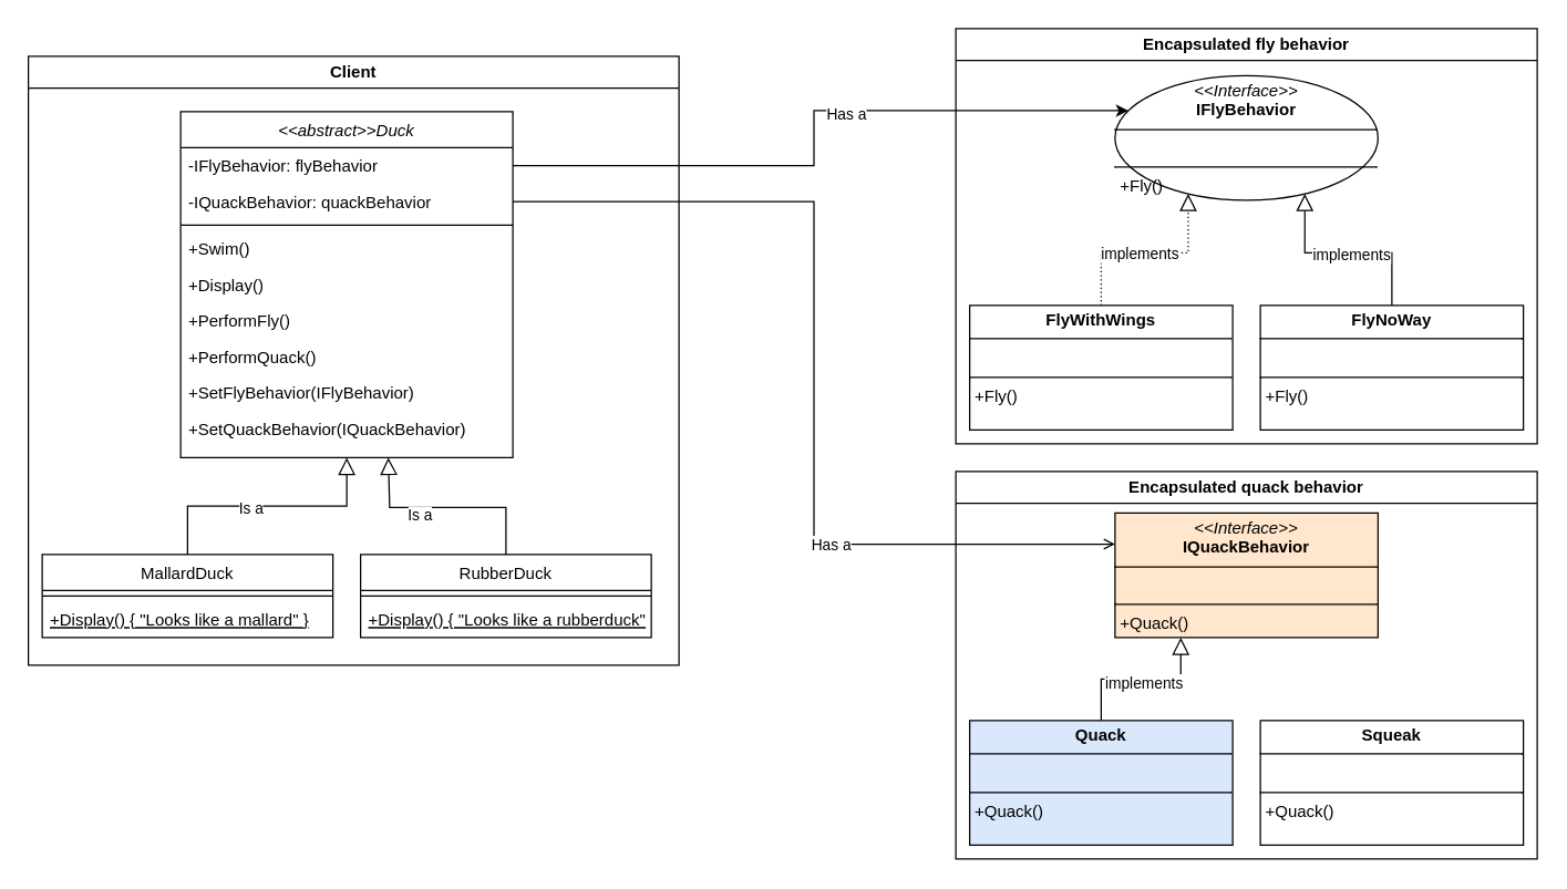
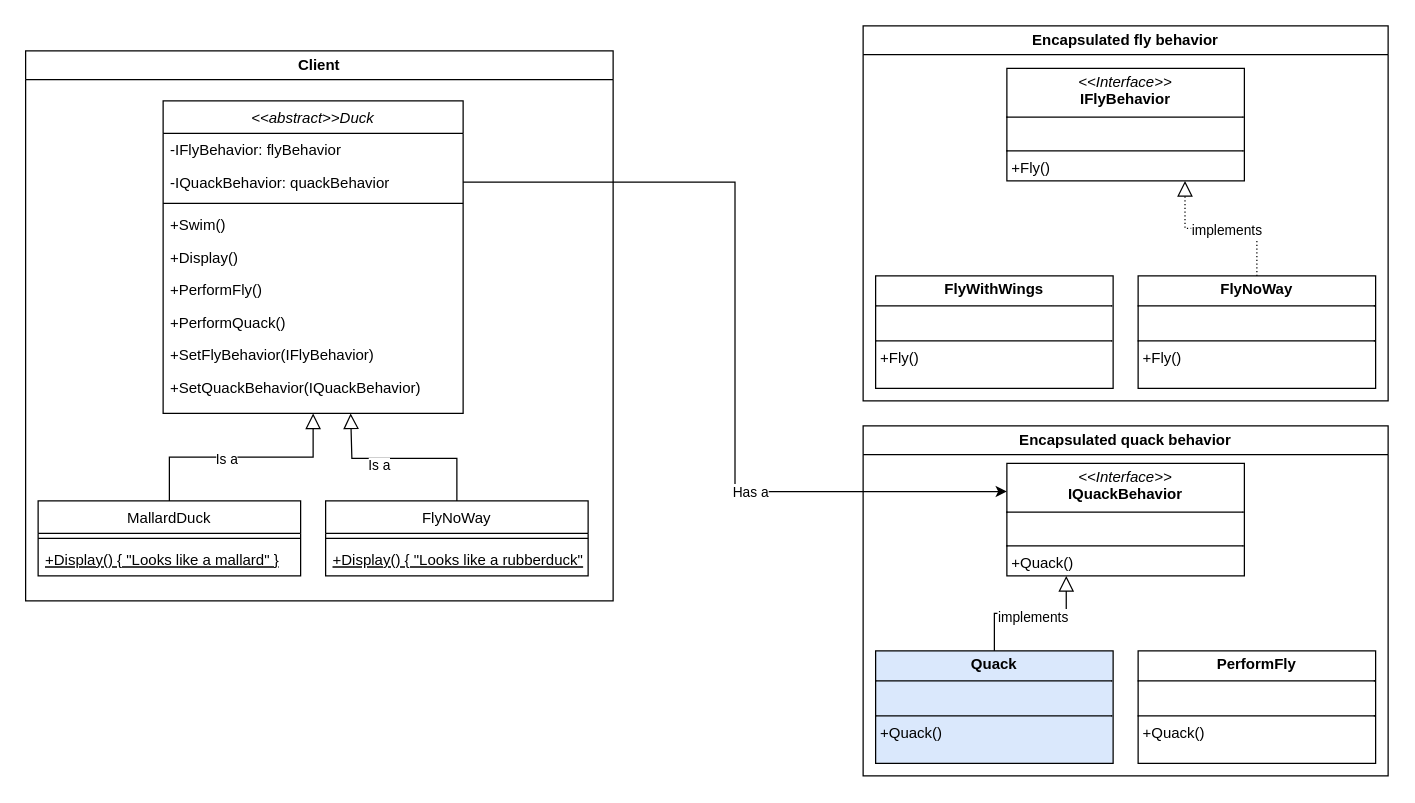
- <mxCell id="2" style="edgeStyle=orthogonalEdgeStyle;rounded=0;orthogonalLoop=1;jettySize=auto;html=1;exitX=1;exitY=0.5;exitDx=0;exitDy=0;entryX=0;entryY=0.25;entryDx=0;entryDy=0;" edge="1" parent="1" source="8" target="28"><mxGeometry relative="1" as="geometry" /></mxCell>
- <mxCell id="3" value="Has a" style="edgeLabel;html=1;align=center;verticalAlign=middle;resizable=0;points=[];" vertex="1" connectable="0" parent="2"><mxGeometry x="0.157" y="-1" relative="1" as="geometry"><mxPoint y="1" as="offset" /></mxGeometry></mxCell>
- <mxCell id="28" value="&lt;p style=&quot;margin:0px;margin-top:4px;text-align:center;&quot;&gt;&lt;i&gt;&amp;lt;&amp;lt;Interface&amp;gt;&amp;gt;&lt;/i&gt;&lt;br&gt;&lt;b&gt;IFlyBehavior&lt;/b&gt;&lt;/p&gt;&lt;hr size=&quot;1&quot; style=&quot;border-style:solid;&quot;&gt;&lt;p style=&quot;margin:0px;margin-left:4px;&quot;&gt;&lt;br&gt;&lt;/p&gt;&lt;hr size=&quot;1&quot; style=&quot;border-style:solid;&quot;&gt;&lt;p style=&quot;margin:0px;margin-left:4px;&quot;&gt;+Fly()&lt;/p&gt;" style="ellipse;verticalAlign=top;align=left;overflow=fill;html=1;whiteSpace=wrap;" vertex="1" parent="27"><mxGeometry x="115" y="34" width="190" height="90" as="geometry" /></mxCell>
+ <mxCell id="28" value="&lt;p style=&quot;margin:0px;margin-top:4px;text-align:center;&quot;&gt;&lt;i&gt;&amp;lt;&amp;lt;Interface&amp;gt;&amp;gt;&lt;/i&gt;&lt;br&gt;&lt;b&gt;IFlyBehavior&lt;/b&gt;&lt;/p&gt;&lt;hr size=&quot;1&quot; style=&quot;border-style:solid;&quot;&gt;&lt;p style=&quot;margin:0px;margin-left:4px;&quot;&gt;&lt;br&gt;&lt;/p&gt;&lt;hr size=&quot;1&quot; style=&quot;border-style:solid;&quot;&gt;&lt;p style=&quot;margin:0px;margin-left:4px;&quot;&gt;+Fly()&lt;/p&gt;" style="verticalAlign=top;align=left;overflow=fill;html=1;whiteSpace=wrap;" vertex="1" parent="27"><mxGeometry x="115" y="34" width="190" height="90" as="geometry" /></mxCell>
- <mxCell id="29" style="edgeStyle=orthogonalEdgeStyle;rounded=0;orthogonalLoop=1;jettySize=auto;html=1;entryX=0.25;entryY=1;entryDx=0;entryDy=0;dashed=1;dashPattern=1 2;endArrow=block;endFill=0;endSize=10;" edge="1" parent="27" source="31" target="28"><mxGeometry relative="1" as="geometry" /></mxCell>
- <mxCell id="30" value="implements" style="edgeLabel;html=1;align=center;verticalAlign=middle;resizable=0;points=[];" vertex="1" connectable="0" parent="29"><mxGeometry x="-0.09" relative="1" as="geometry"><mxPoint as="offset" /></mxGeometry></mxCell>
- <mxCell id="32" style="edgeStyle=orthogonalEdgeStyle;rounded=0;orthogonalLoop=1;jettySize=auto;html=1;entryX=0.75;entryY=1;entryDx=0;entryDy=0;dashed=0;dashPattern=1 2;endArrow=block;endFill=0;endSize=10;" edge="1" parent="27" source="34" target="28"><mxGeometry relative="1" as="geometry" /></mxCell>
+ <mxCell id="32" style="edgeStyle=orthogonalEdgeStyle;rounded=0;orthogonalLoop=1;jettySize=auto;html=1;entryX=0.75;entryY=1;entryDx=0;entryDy=0;dashed=1;dashPattern=1 2;endArrow=block;endFill=0;endSize=10;" edge="1" parent="27" source="34" target="28"><mxGeometry relative="1" as="geometry" /></mxCell>
- <mxCell id="4" style="edgeStyle=orthogonalEdgeStyle;rounded=0;orthogonalLoop=1;jettySize=auto;html=1;exitX=1;exitY=0.5;exitDx=0;exitDy=0;entryX=0;entryY=0.25;entryDx=0;entryDy=0;endArrow=open;" edge="1" parent="1" source="9" target="36"><mxGeometry relative="1" as="geometry" /></mxCell>
+ <mxCell id="4" style="edgeStyle=orthogonalEdgeStyle;rounded=0;orthogonalLoop=1;jettySize=auto;html=1;exitX=1;exitY=0.5;exitDx=0;exitDy=0;entryX=0;entryY=0.25;entryDx=0;entryDy=0;" edge="1" parent="1" source="9" target="36"><mxGeometry relative="1" as="geometry" /></mxCell>
- <mxCell id="24" value="RubberDuck" style="swimlane;fontStyle=0;align=center;verticalAlign=top;childLayout=stackLayout;horizontal=1;startSize=26;horizontalStack=0;resizeParent=1;resizeLast=0;collapsible=1;marginBottom=0;rounded=0;shadow=0;strokeWidth=1;" vertex="1" parent="6"><mxGeometry x="240" y="360" width="210" height="60" as="geometry"><mxRectangle x="130" y="380" width="160" height="26" as="alternateBounds" /></mxGeometry></mxCell>
+ <mxCell id="24" value="FlyNoWay" style="swimlane;fontStyle=0;align=center;verticalAlign=top;childLayout=stackLayout;horizontal=1;startSize=26;horizontalStack=0;resizeParent=1;resizeLast=0;collapsible=1;marginBottom=0;rounded=0;shadow=0;strokeWidth=1;" vertex="1" parent="6"><mxGeometry x="240" y="360" width="210" height="60" as="geometry"><mxRectangle x="130" y="380" width="160" height="26" as="alternateBounds" /></mxGeometry></mxCell>
- <mxCell id="36" value="&lt;p style=&quot;margin:0px;margin-top:4px;text-align:center;&quot;&gt;&lt;i&gt;&amp;lt;&amp;lt;Interface&amp;gt;&amp;gt;&lt;/i&gt;&lt;br&gt;&lt;b&gt;IQuackBehavior&lt;/b&gt;&lt;/p&gt;&lt;hr size=&quot;1&quot; style=&quot;border-style:solid;&quot;&gt;&lt;p style=&quot;margin:0px;margin-left:4px;&quot;&gt;&lt;br&gt;&lt;/p&gt;&lt;hr size=&quot;1&quot; style=&quot;border-style:solid;&quot;&gt;&lt;p style=&quot;margin:0px;margin-left:4px;&quot;&gt;+Quack()&lt;/p&gt;" style="verticalAlign=top;align=left;overflow=fill;html=1;whiteSpace=wrap;fillColor=#ffe6cc;" vertex="1" parent="35"><mxGeometry x="115" y="30" width="190" height="90" as="geometry" /></mxCell>
+ <mxCell id="36" value="&lt;p style=&quot;margin:0px;margin-top:4px;text-align:center;&quot;&gt;&lt;i&gt;&amp;lt;&amp;lt;Interface&amp;gt;&amp;gt;&lt;/i&gt;&lt;br&gt;&lt;b&gt;IQuackBehavior&lt;/b&gt;&lt;/p&gt;&lt;hr size=&quot;1&quot; style=&quot;border-style:solid;&quot;&gt;&lt;p style=&quot;margin:0px;margin-left:4px;&quot;&gt;&lt;br&gt;&lt;/p&gt;&lt;hr size=&quot;1&quot; style=&quot;border-style:solid;&quot;&gt;&lt;p style=&quot;margin:0px;margin-left:4px;&quot;&gt;+Quack()&lt;/p&gt;" style="verticalAlign=top;align=left;overflow=fill;html=1;whiteSpace=wrap;" vertex="1" parent="35"><mxGeometry x="115" y="30" width="190" height="90" as="geometry" /></mxCell>
- <mxCell id="40" value="&lt;p style=&quot;margin:0px;margin-top:4px;text-align:center;&quot;&gt;&lt;b&gt;Squeak&lt;/b&gt;&lt;/p&gt;&lt;hr size=&quot;1&quot; style=&quot;border-style:solid;&quot;&gt;&lt;p style=&quot;margin:0px;margin-left:4px;&quot;&gt;&lt;br&gt;&lt;/p&gt;&lt;hr size=&quot;1&quot; style=&quot;border-style:solid;&quot;&gt;&lt;p style=&quot;margin:0px;margin-left:4px;&quot;&gt;+Quack()&lt;/p&gt;" style="verticalAlign=top;align=left;overflow=fill;html=1;whiteSpace=wrap;" vertex="1" parent="35"><mxGeometry x="220" y="180" width="190" height="90" as="geometry" /></mxCell>
+ <mxCell id="40" value="&lt;p style=&quot;margin:0px;margin-top:4px;text-align:center;&quot;&gt;&lt;b&gt;PerformFly&lt;/b&gt;&lt;/p&gt;&lt;hr size=&quot;1&quot; style=&quot;border-style:solid;&quot;&gt;&lt;p style=&quot;margin:0px;margin-left:4px;&quot;&gt;&lt;br&gt;&lt;/p&gt;&lt;hr size=&quot;1&quot; style=&quot;border-style:solid;&quot;&gt;&lt;p style=&quot;margin:0px;margin-left:4px;&quot;&gt;+Quack()&lt;/p&gt;" style="verticalAlign=top;align=left;overflow=fill;html=1;whiteSpace=wrap;" vertex="1" parent="35"><mxGeometry x="220" y="180" width="190" height="90" as="geometry" /></mxCell>
